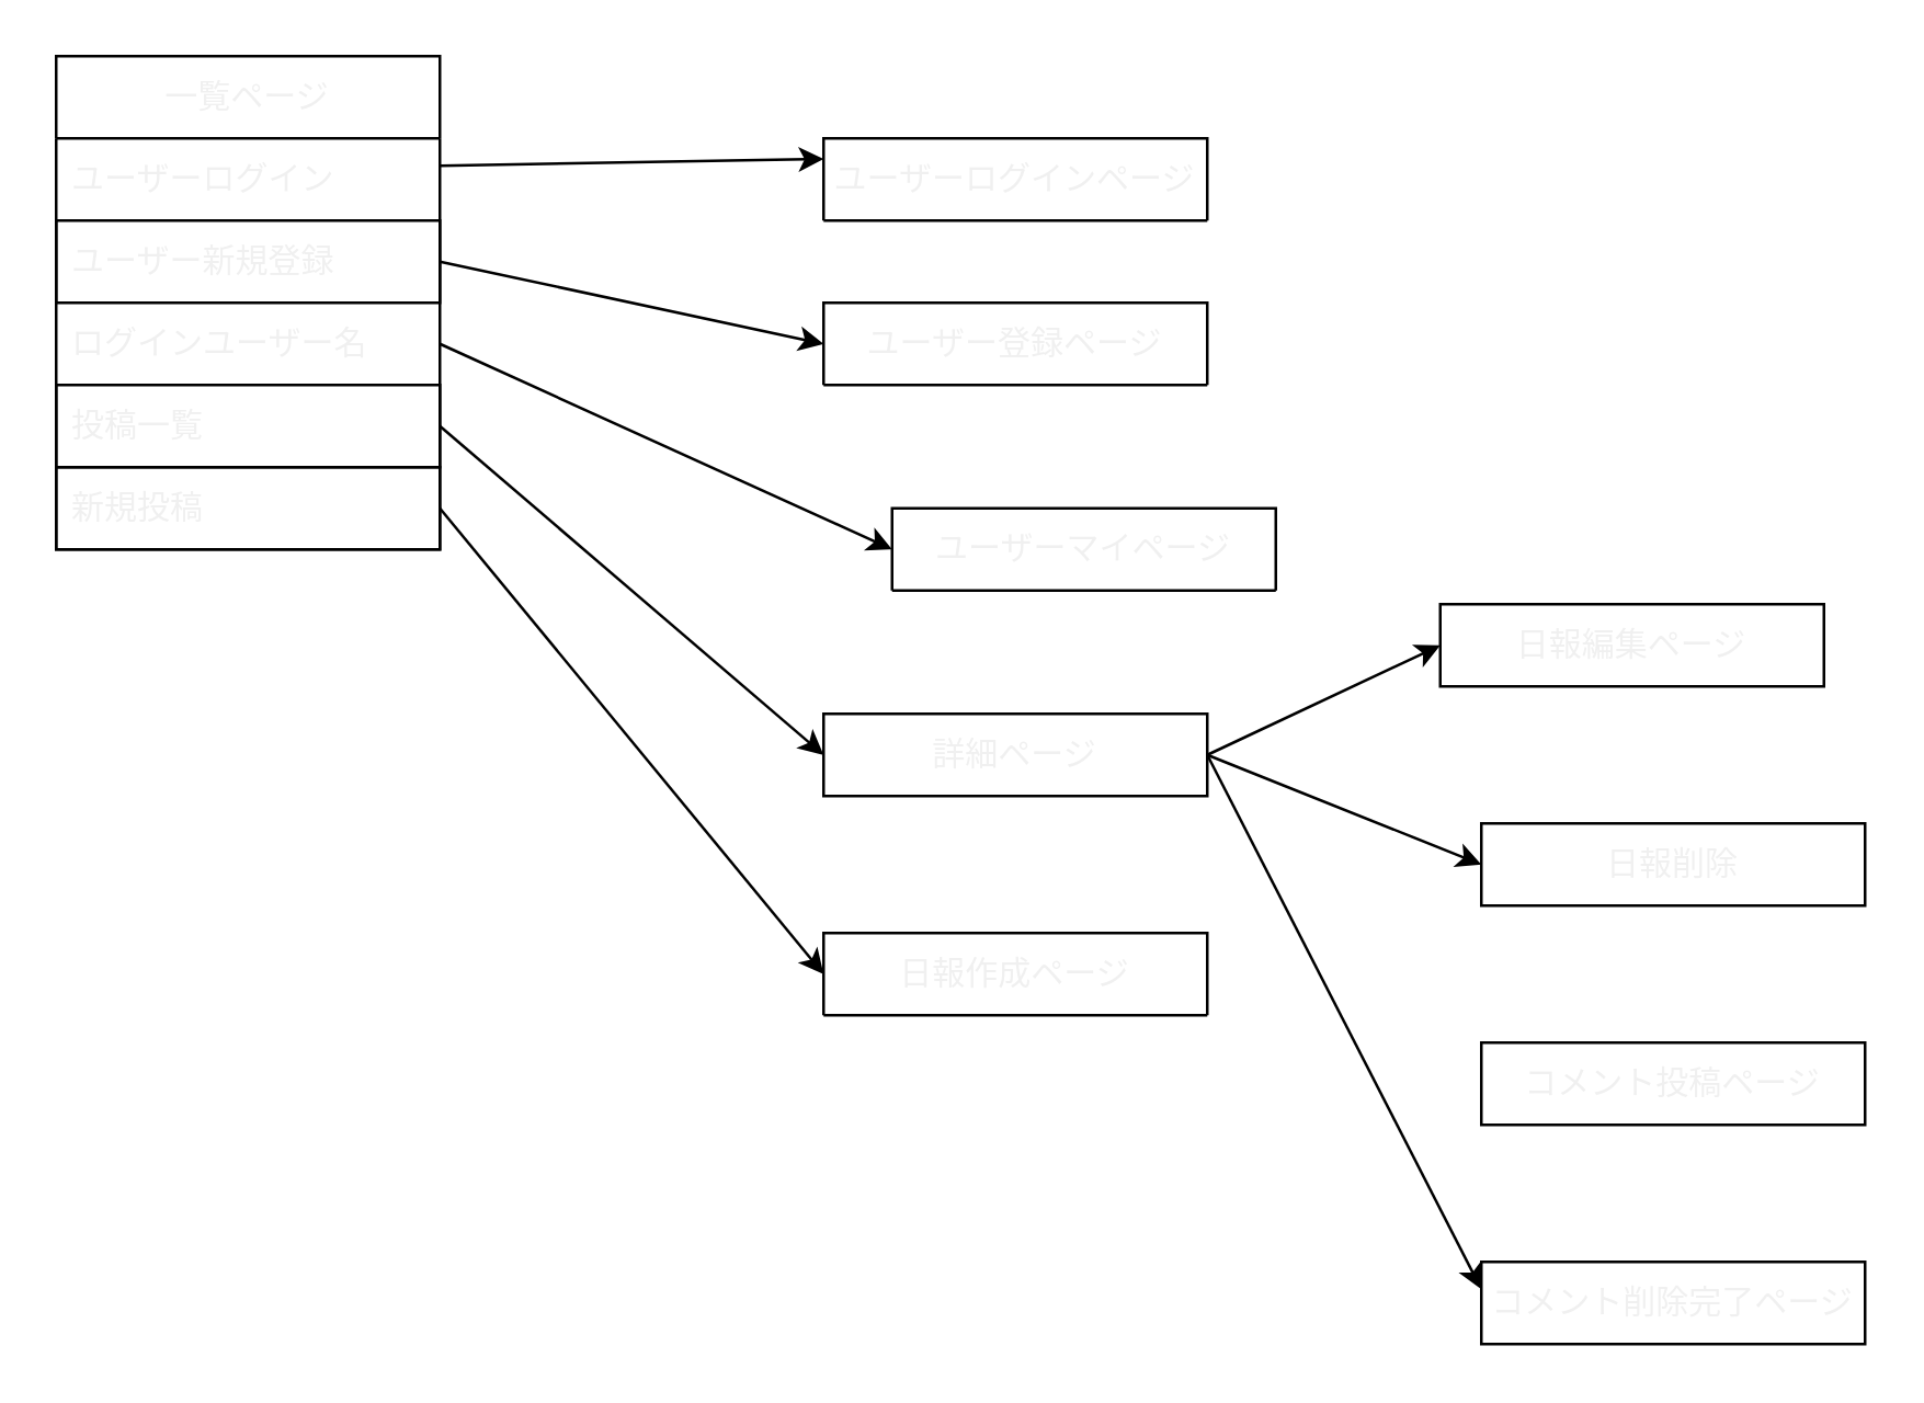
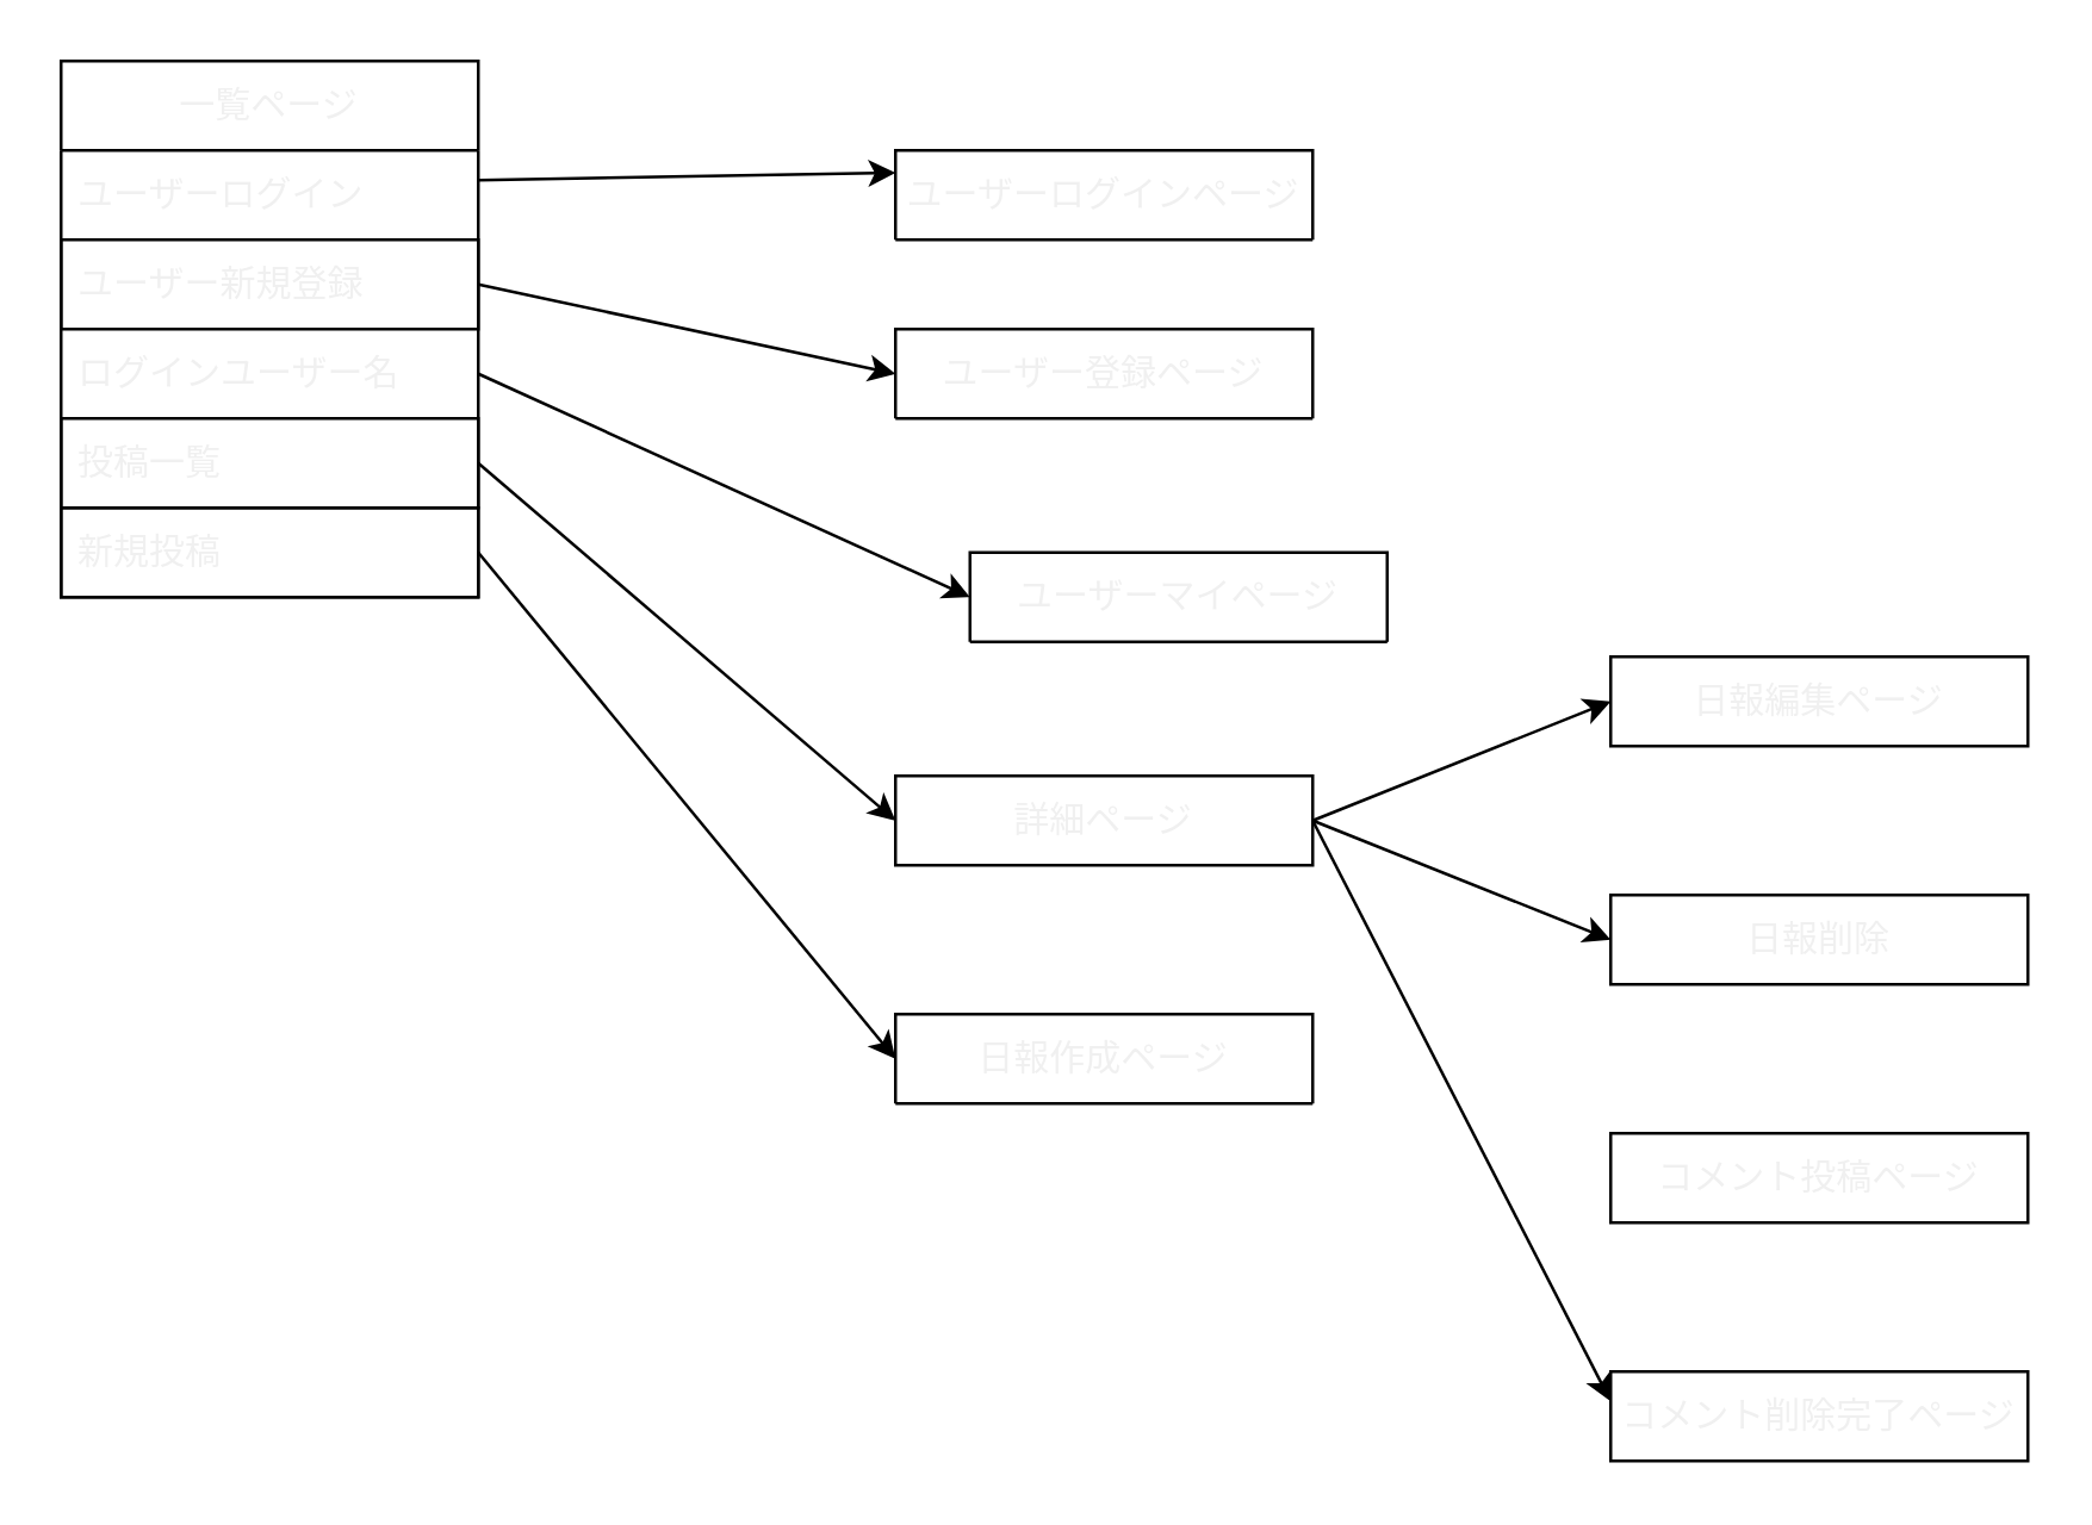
- <mxCell id="22" value="日報編集ページ" style="rounded=0;whiteSpace=wrap;html=1;labelBackgroundColor=none;strokeColor=default;fontColor=#F0F0F0;fillColor=none;" parent="1" vertex="1"><mxGeometry x="525" y="220" width="140" height="30" as="geometry" /></mxCell>
+ <mxCell id="22" value="日報編集ページ" style="rounded=0;whiteSpace=wrap;html=1;labelBackgroundColor=none;strokeColor=default;fontColor=#F0F0F0;fillColor=none;" parent="1" vertex="1"><mxGeometry x="540" y="220" width="140" height="30" as="geometry" /></mxCell>
